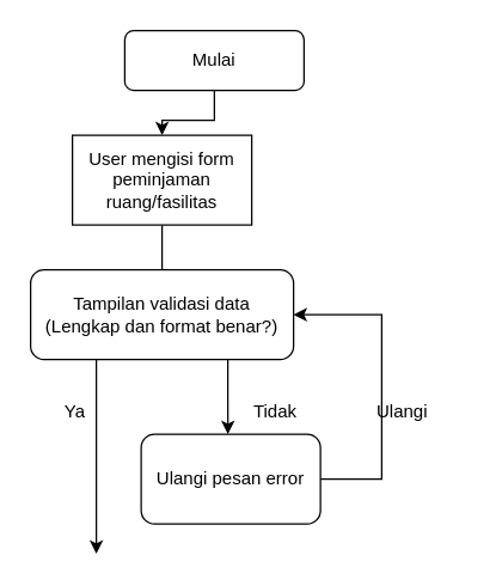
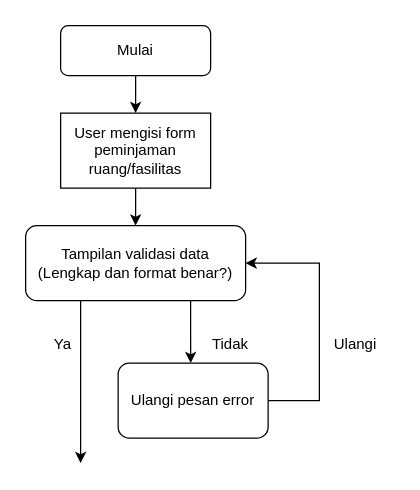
- <mxCell id="3" value="Mulai" style="rounded=1;whiteSpace=wrap;html=1;fontSize=12;glass=0;strokeWidth=1;shadow=0;" parent="1" vertex="1"><mxGeometry x="83" y="20" width="120" height="40" as="geometry" /></mxCell>
+ <mxCell id="3" value="Mulai" style="rounded=1;whiteSpace=wrap;html=1;fontSize=12;glass=0;strokeWidth=1;shadow=0;" parent="1" vertex="1"><mxGeometry x="48" y="20" width="120" height="40" as="geometry" /></mxCell>
- <mxCell id="4" style="edgeStyle=orthogonalEdgeStyle;rounded=0;orthogonalLoop=1;jettySize=auto;html=1;exitX=0.5;exitY=1;exitDx=0;exitDy=0;entryX=0.5;entryY=0;entryDx=0;entryDy=0;endArrow=none;" edge="1" parent="1" source="5" target="8"><mxGeometry relative="1" as="geometry" /></mxCell>
+ <mxCell id="4" style="edgeStyle=orthogonalEdgeStyle;rounded=0;orthogonalLoop=1;jettySize=auto;html=1;exitX=0.5;exitY=1;exitDx=0;exitDy=0;entryX=0.5;entryY=0;entryDx=0;entryDy=0;" edge="1" parent="1" source="5" target="8"><mxGeometry relative="1" as="geometry" /></mxCell>
- <mxCell id="13" value="Ulangi" style="text;html=1;align=center;verticalAlign=middle;whiteSpace=wrap;rounded=0;" vertex="1" parent="1"><mxGeometry x="239" y="260" width="60" height="30" as="geometry" /></mxCell>
+ <mxCell id="13" value="Ulangi" style="text;html=1;align=center;verticalAlign=middle;whiteSpace=wrap;rounded=0;" vertex="1" parent="1"><mxGeometry x="254" y="260" width="60" height="30" as="geometry" /></mxCell>
